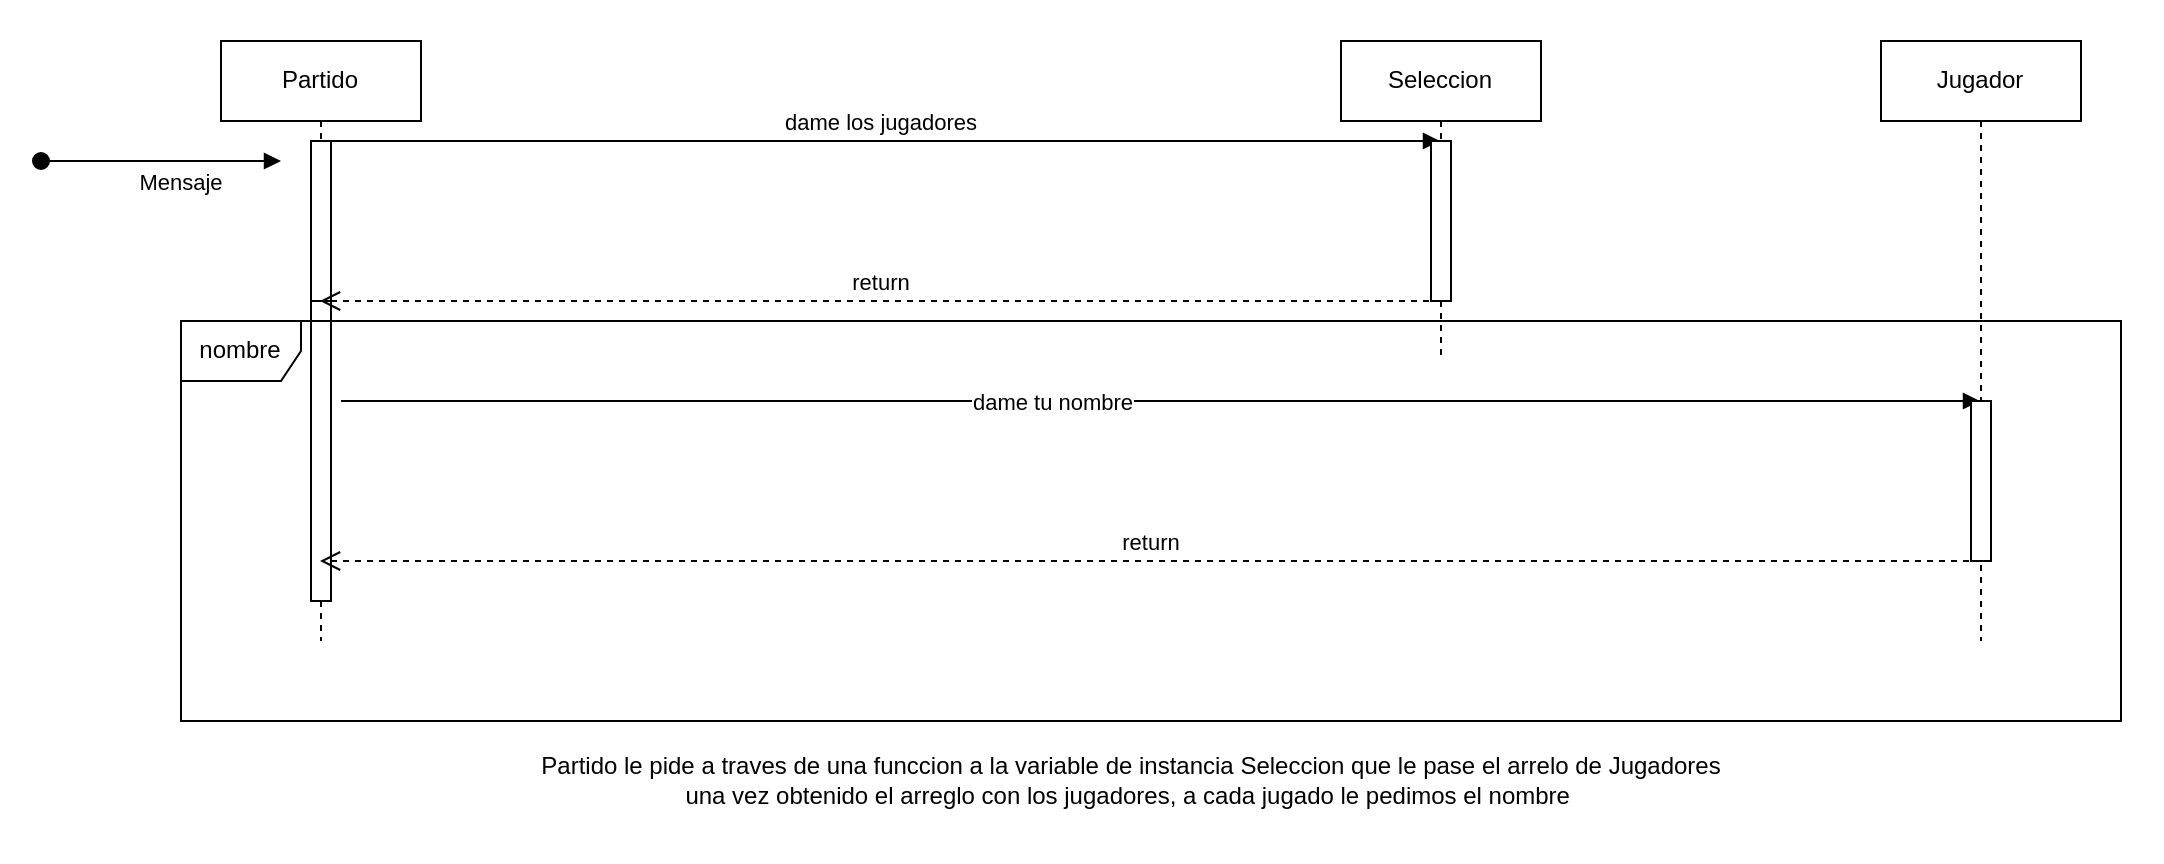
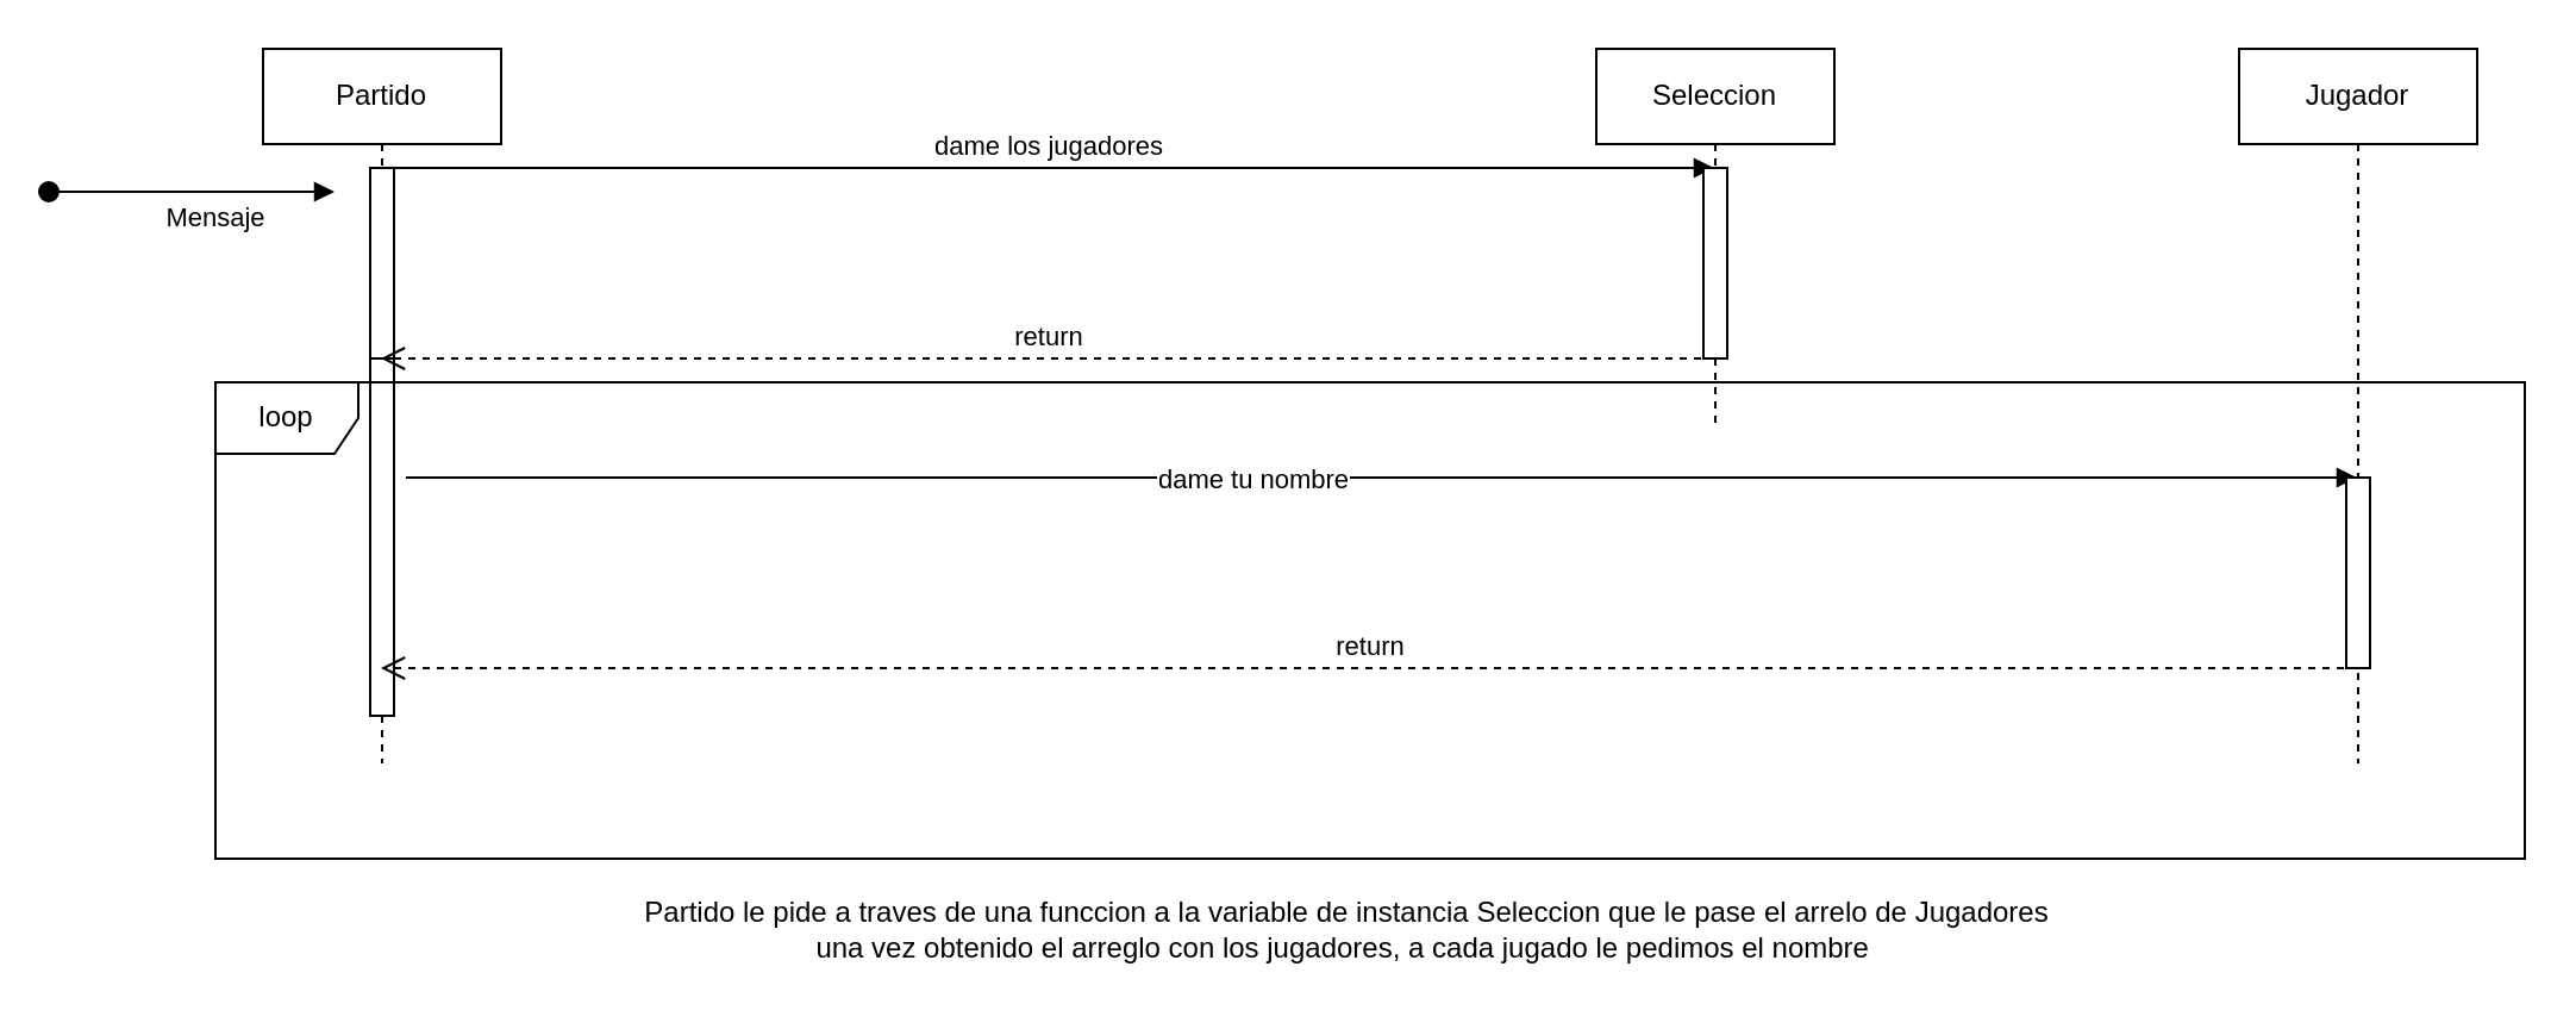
- <mxCell id="14" value="nombre" style="shape=umlFrame;whiteSpace=wrap;html=1;" vertex="1" parent="1"><mxGeometry x="90" y="160" width="970" height="200" as="geometry" /></mxCell>
+ <mxCell id="14" value="loop" style="shape=umlFrame;whiteSpace=wrap;html=1;" vertex="1" parent="1"><mxGeometry x="90" y="160" width="970" height="200" as="geometry" /></mxCell>
